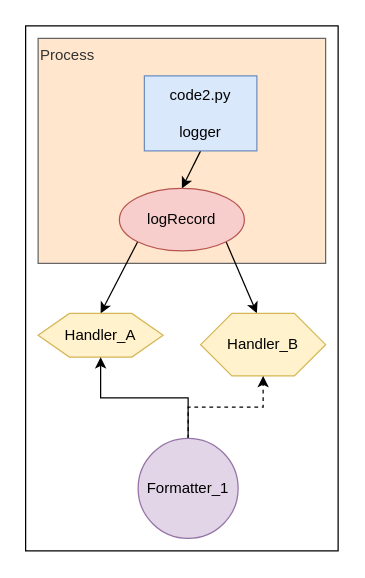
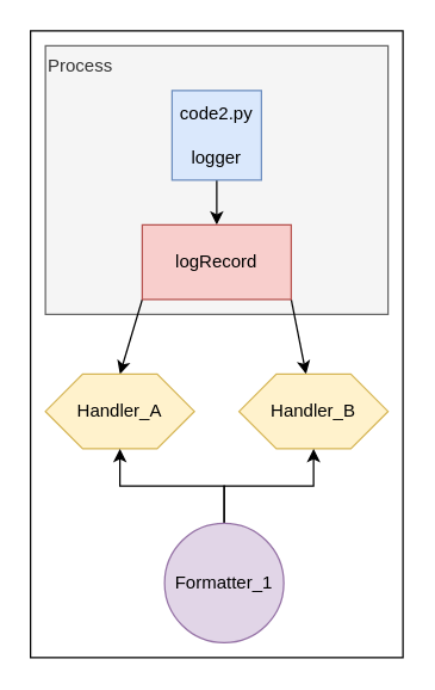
- <mxCell id="3" value="Process" style="rounded=0;whiteSpace=wrap;html=1;align=left;verticalAlign=top;fillColor=#ffe6cc;strokeColor=#666666;fontColor=#333333;" parent="1" vertex="1"><mxGeometry x="30" y="30" width="230" height="180" as="geometry" /></mxCell>
+ <mxCell id="3" value="Process" style="rounded=0;whiteSpace=wrap;html=1;align=left;verticalAlign=top;fillColor=#f5f5f5;strokeColor=#666666;fontColor=#333333;" parent="1" vertex="1"><mxGeometry x="30" y="30" width="230" height="180" as="geometry" /></mxCell>
- <mxCell id="5" value="code2.py&lt;br&gt;&lt;br&gt;logger" style="rounded=0;whiteSpace=wrap;html=1;fillColor=#dae8fc;strokeColor=#6c8ebf;" parent="1" vertex="1"><mxGeometry x="115" y="60" width="90" height="60" as="geometry" /></mxCell>
+ <mxCell id="5" value="code2.py&lt;br&gt;&lt;br&gt;logger" style="rounded=0;whiteSpace=wrap;html=1;fillColor=#dae8fc;strokeColor=#6c8ebf;" parent="1" vertex="1"><mxGeometry x="115" y="60" width="60" height="60" as="geometry" /></mxCell>
- <mxCell id="8" value="logRecord" style="ellipse;whiteSpace=wrap;html=1;fillColor=#f8cecc;strokeColor=#b85450;" parent="1" vertex="1"><mxGeometry x="95" y="150" width="100" height="50" as="geometry" /></mxCell>
+ <mxCell id="8" value="logRecord" style="whiteSpace=wrap;html=1;fillColor=#f8cecc;strokeColor=#b85450;rounded=0;" parent="1" vertex="1"><mxGeometry x="95" y="150" width="100" height="50" as="geometry" /></mxCell>
- <mxCell id="9" value="Handler_A" style="shape=hexagon;perimeter=hexagonPerimeter2;whiteSpace=wrap;html=1;fillColor=#fff2cc;strokeColor=#d6b656;" parent="1" vertex="1"><mxGeometry x="30" y="250" width="100" height="35" as="geometry" /></mxCell>
+ <mxCell id="9" value="Handler_A" style="shape=hexagon;perimeter=hexagonPerimeter2;whiteSpace=wrap;html=1;fillColor=#fff2cc;strokeColor=#d6b656;" parent="1" vertex="1"><mxGeometry x="30" y="250" width="100" height="50" as="geometry" /></mxCell>
- <mxCell id="12" style="edgeStyle=orthogonalEdgeStyle;rounded=0;orthogonalLoop=1;jettySize=auto;html=1;exitX=0.5;exitY=0;exitDx=0;exitDy=0;entryX=0.5;entryY=1;entryDx=0;entryDy=0;dashed=1;" edge="1" parent="1" source="13" target="10"><mxGeometry relative="1" as="geometry" /></mxCell>
+ <mxCell id="12" style="edgeStyle=orthogonalEdgeStyle;rounded=0;orthogonalLoop=1;jettySize=auto;html=1;exitX=0.5;exitY=0;exitDx=0;exitDy=0;entryX=0.5;entryY=1;entryDx=0;entryDy=0;" edge="1" parent="1" source="13" target="10"><mxGeometry relative="1" as="geometry" /></mxCell>
